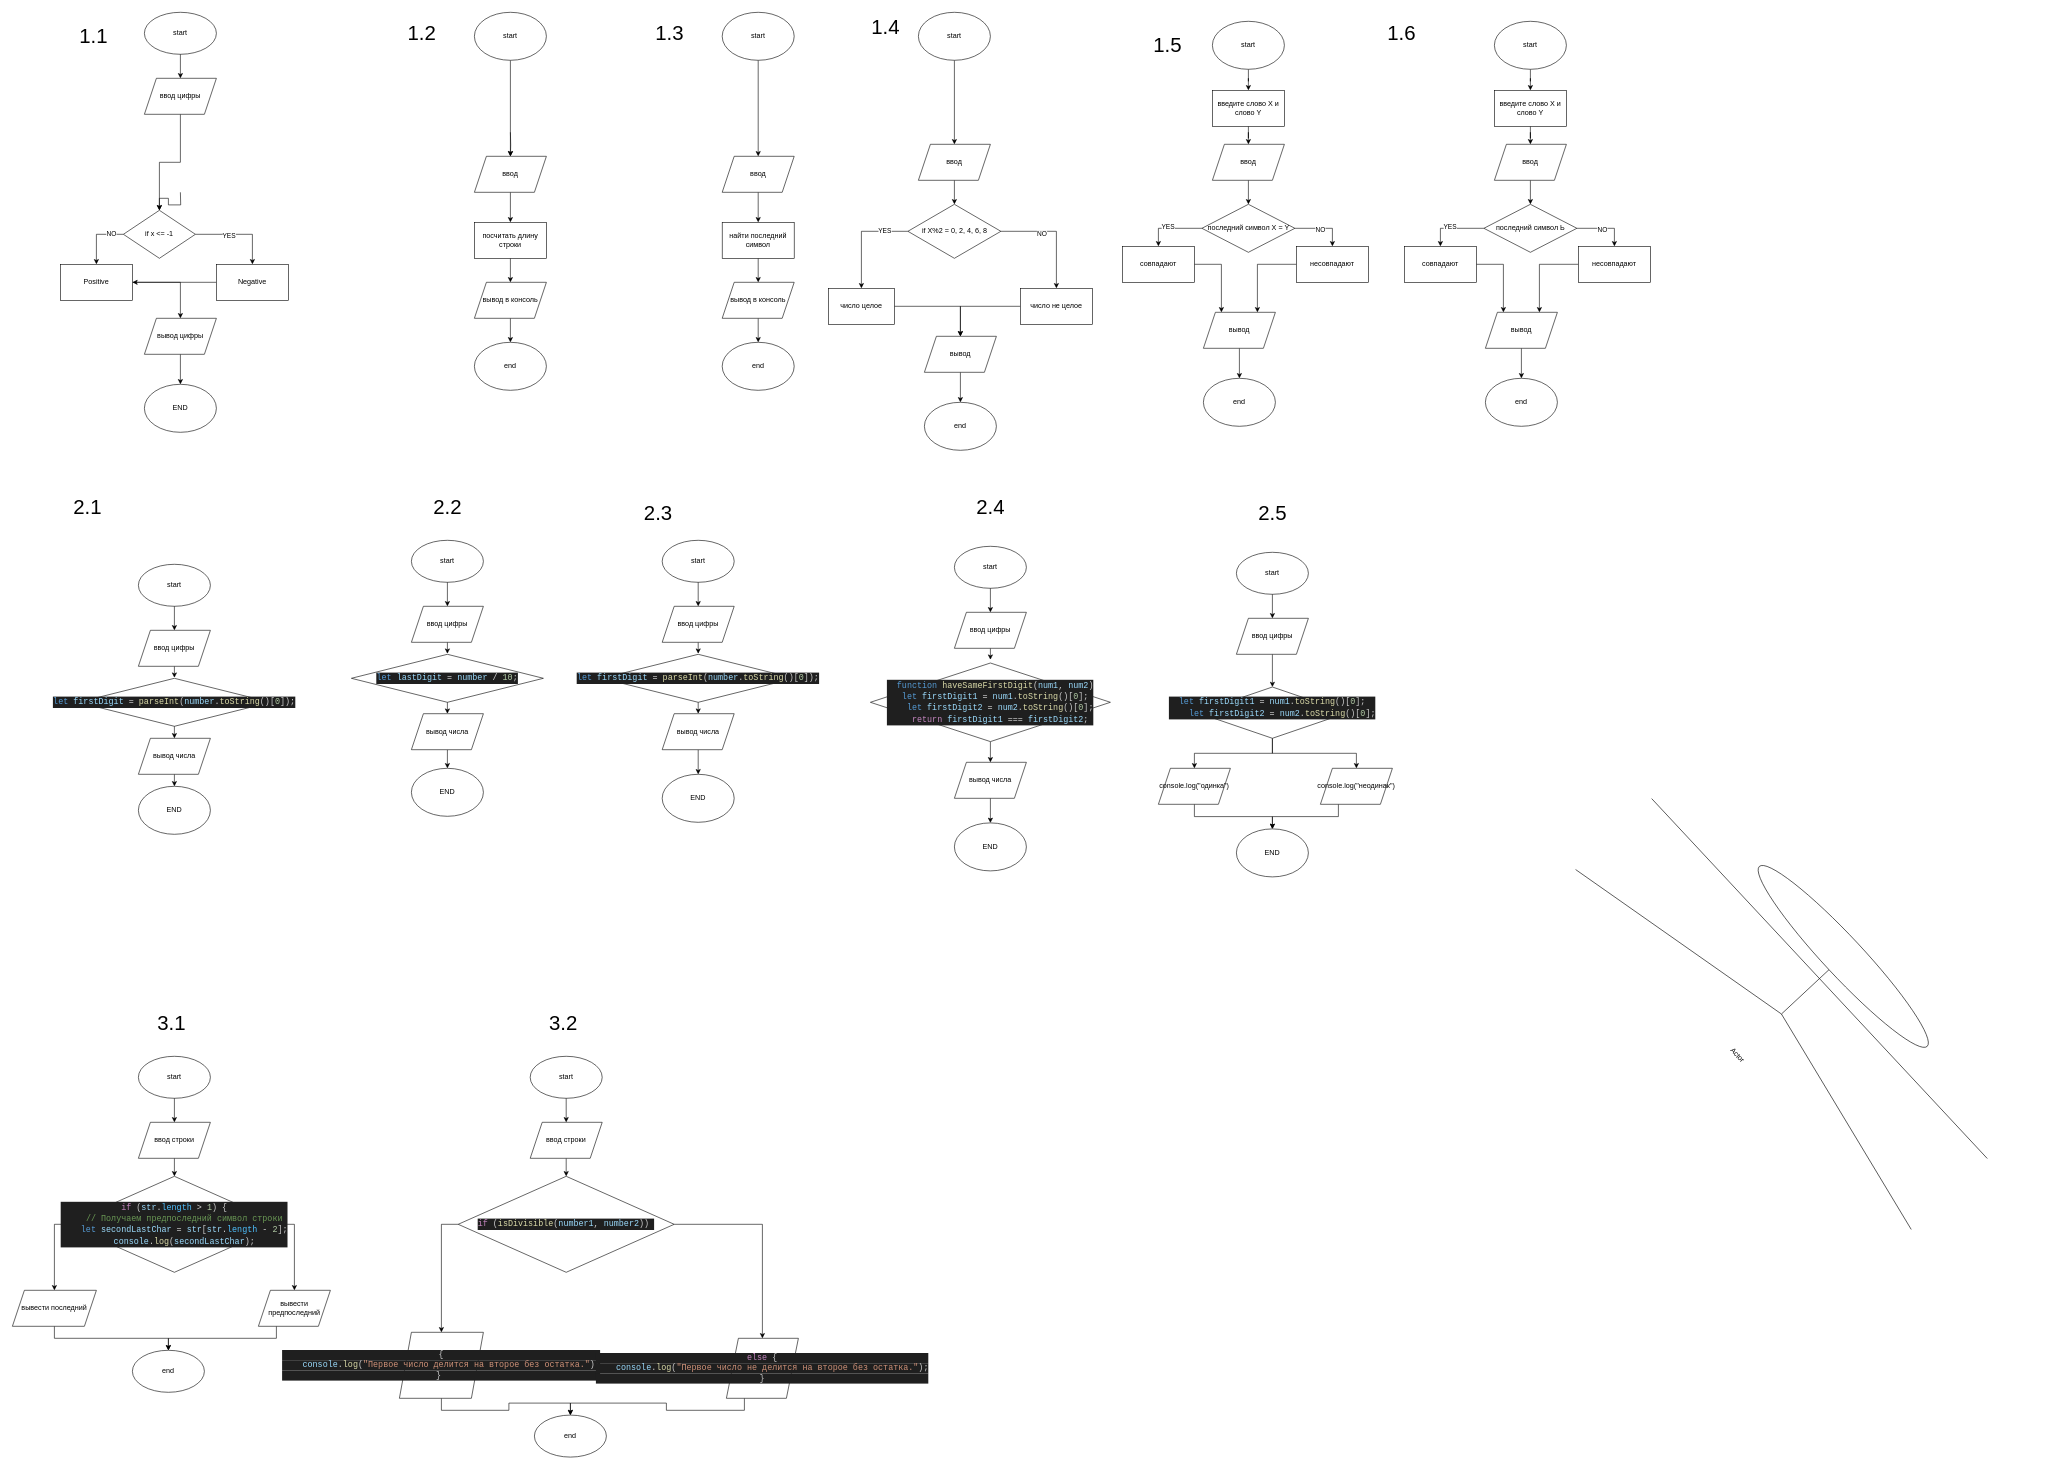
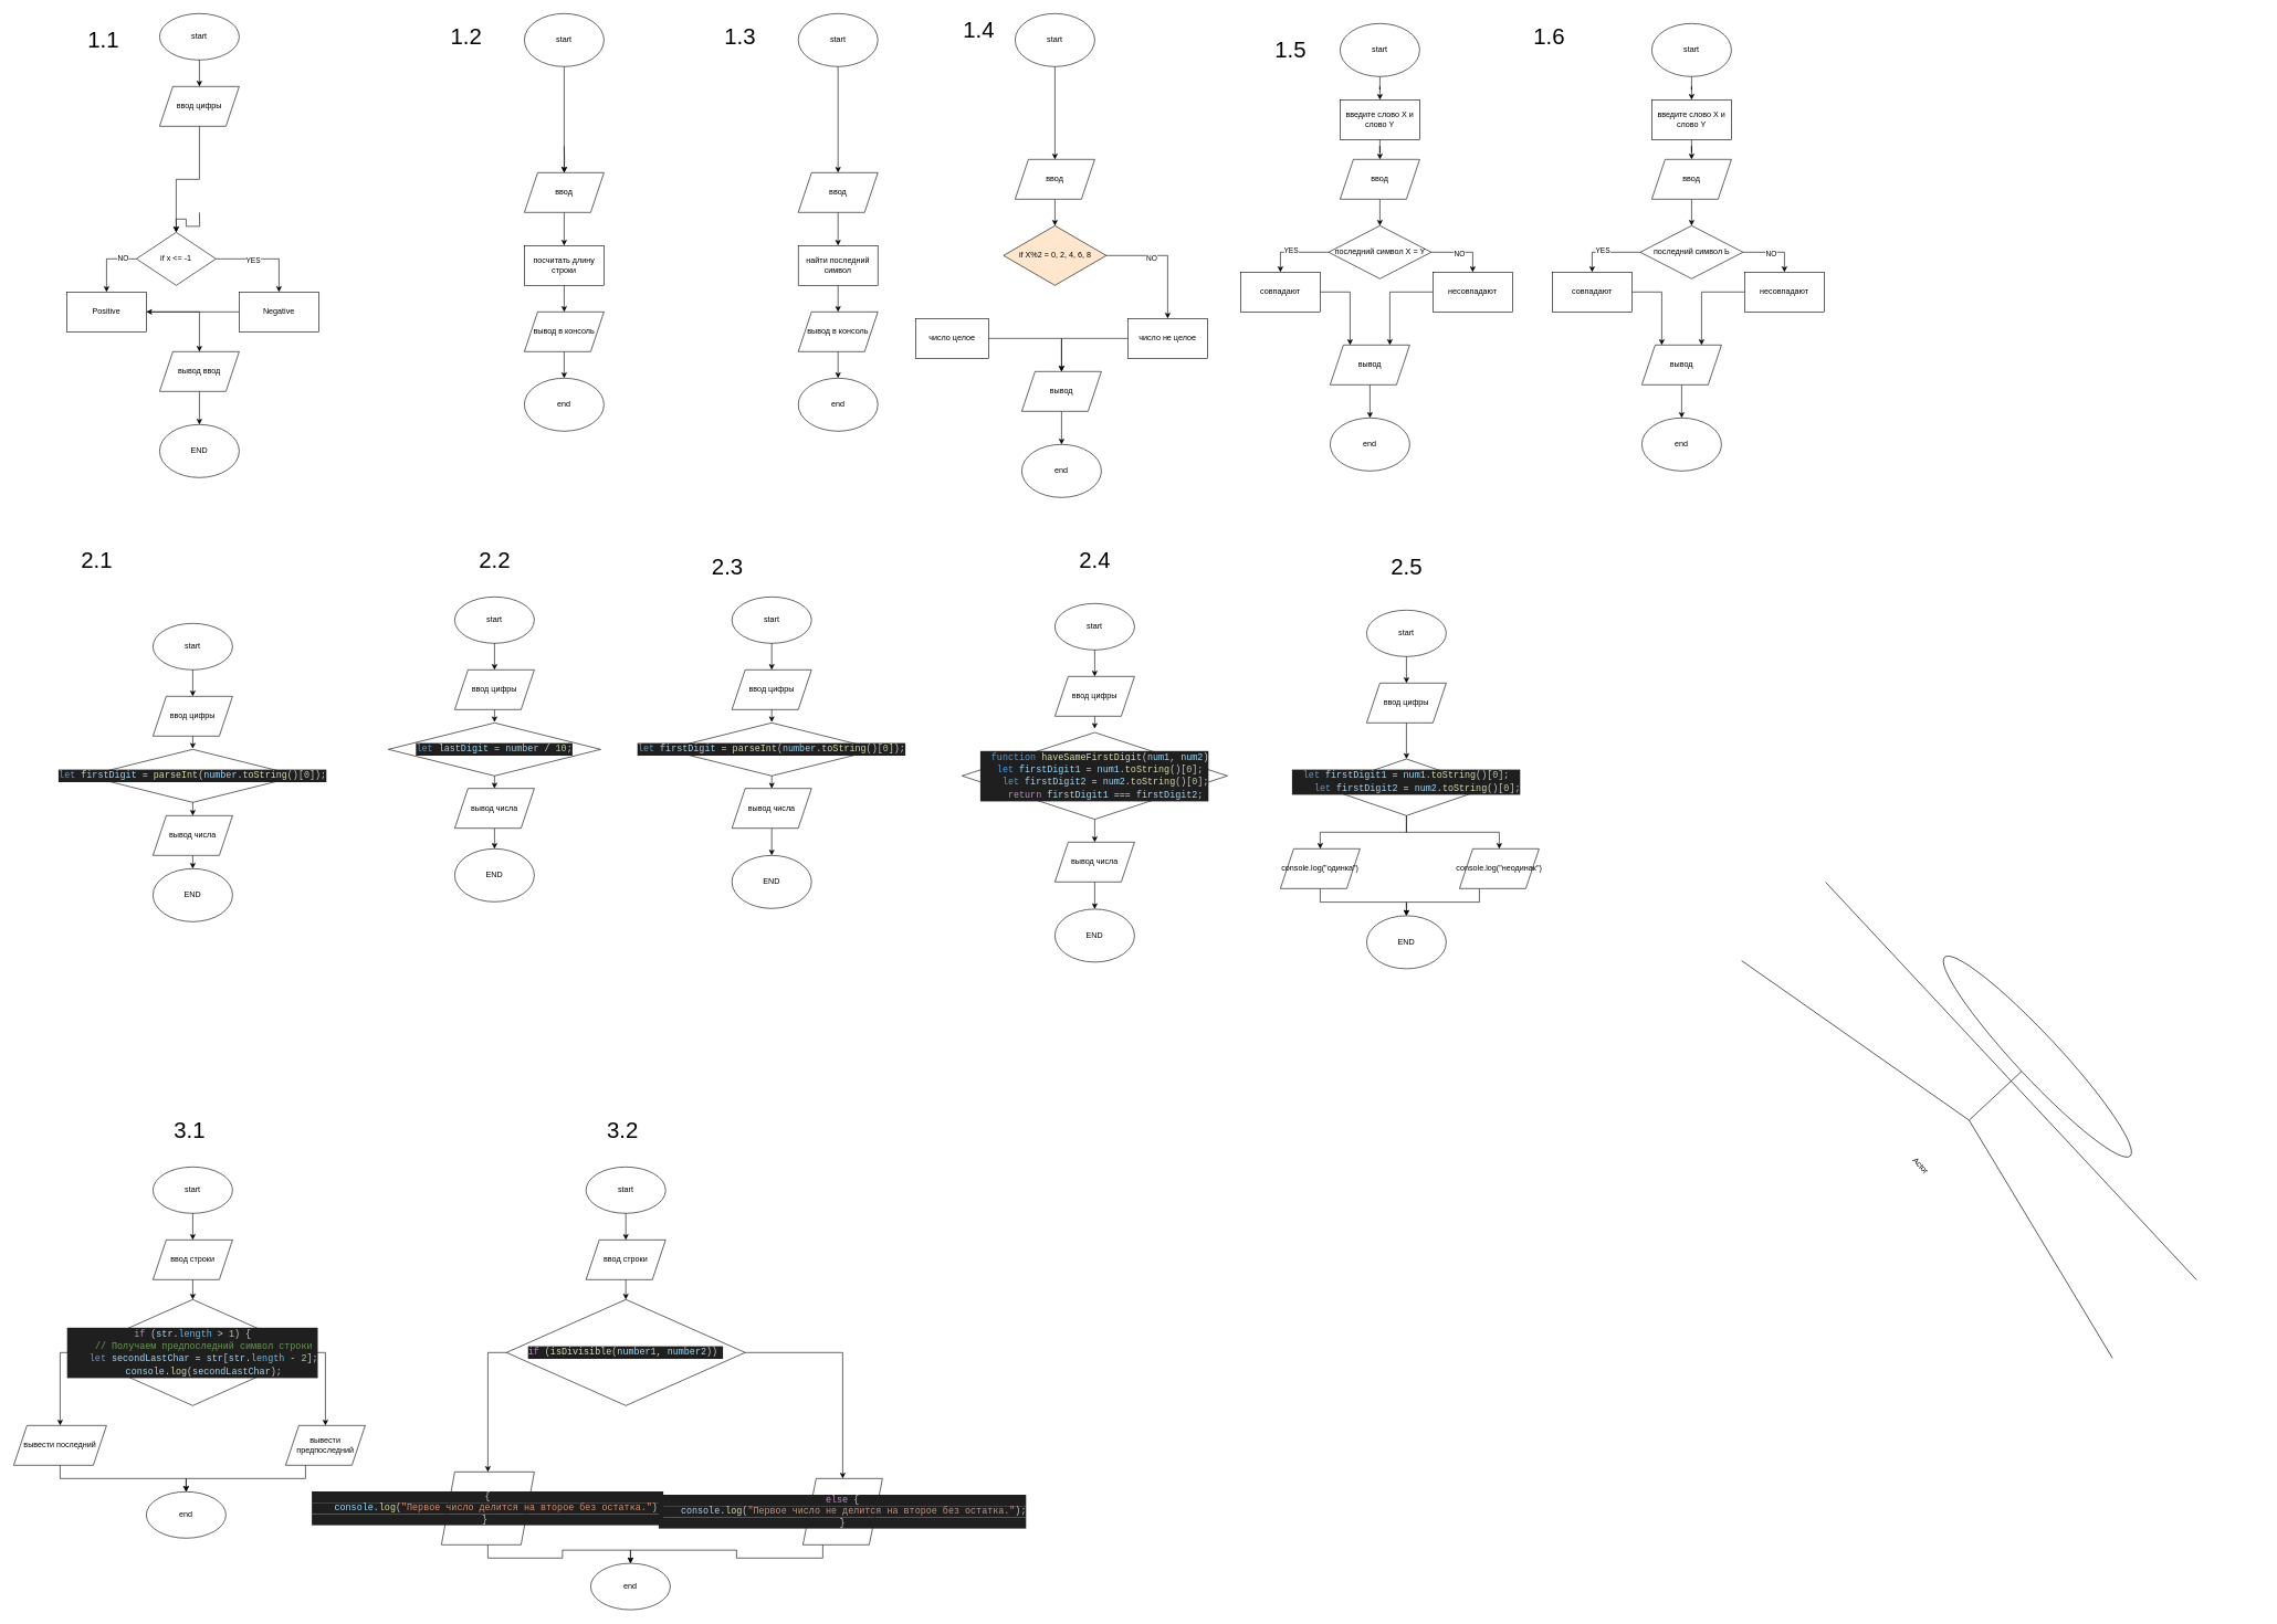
- <mxCell id="50" value="if X%2 = 0, 2, 4, 6, 8" style="rhombus;whiteSpace=wrap;html=1;" parent="1" vertex="1"><mxGeometry x="1512.5" y="340" width="155" height="90" as="geometry" /></mxCell>
+ <mxCell id="50" value="if X%2 = 0, 2, 4, 6, 8" style="rhombus;whiteSpace=wrap;html=1;fillColor=#ffe6cc;" parent="1" vertex="1"><mxGeometry x="1512.5" y="340" width="155" height="90" as="geometry" /></mxCell>
- <mxCell id="46" style="edgeStyle=orthogonalEdgeStyle;rounded=0;orthogonalLoop=1;jettySize=auto;html=1;exitX=0;exitY=0.5;exitDx=0;exitDy=0;entryX=0.5;entryY=0;entryDx=0;entryDy=0;" parent="1" source="50" target="52" edge="1"><mxGeometry relative="1" as="geometry" /></mxCell>
- <mxCell id="47" value="YES" style="edgeLabel;html=1;align=center;verticalAlign=middle;resizable=0;points=[];" parent="46" vertex="1" connectable="0"><mxGeometry x="-0.558" y="-1" relative="1" as="geometry"><mxPoint x="-1" as="offset" /></mxGeometry></mxCell>
- <mxCell id="21" value="вывод цифры" style="shape=parallelogram;perimeter=parallelogramPerimeter;whiteSpace=wrap;html=1;fixedSize=1;" parent="1" vertex="1"><mxGeometry x="240" y="530" width="120" height="60" as="geometry" /></mxCell>
+ <mxCell id="21" value="вывод ввод" style="shape=parallelogram;perimeter=parallelogramPerimeter;whiteSpace=wrap;html=1;fixedSize=1;" parent="1" vertex="1"><mxGeometry x="240" y="530" width="120" height="60" as="geometry" /></mxCell>
